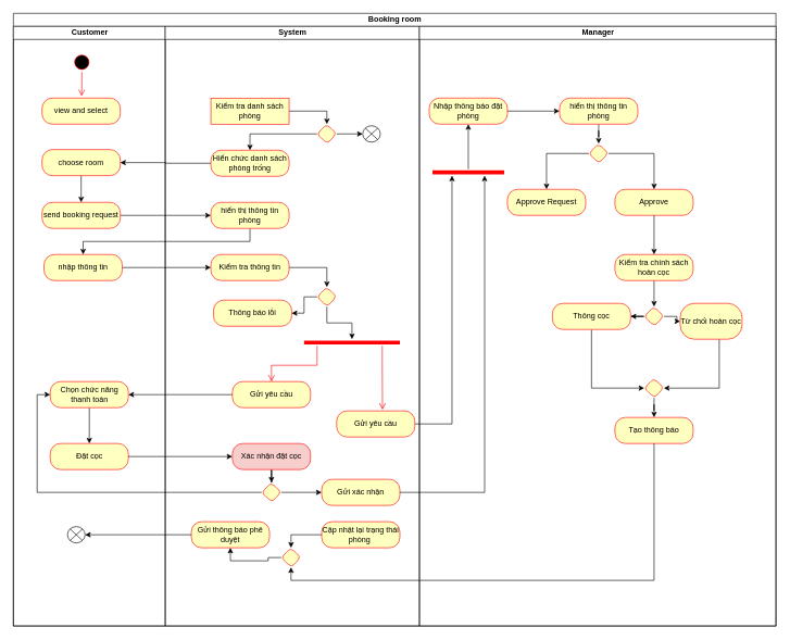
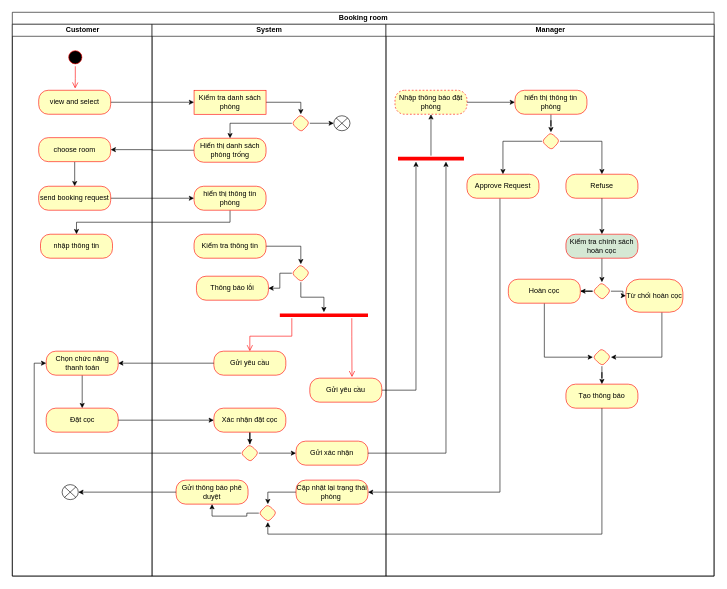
+ <mxCell id="3" style="edgeStyle=orthogonalEdgeStyle;rounded=0;orthogonalLoop=1;jettySize=auto;html=1;exitX=1;exitY=0.5;exitDx=0;exitDy=0;entryX=0;entryY=0.5;entryDx=0;entryDy=0;" parent="2" source="12" target="23" edge="1"><mxGeometry relative="1" as="geometry" /></mxCell>
- <mxCell id="61" value="Nhập thông báo đặt phòng" style="rounded=1;whiteSpace=wrap;html=1;arcSize=40;fontColor=#000000;fillColor=#ffffc0;strokeColor=#ff0000;" vertex="1" parent="57"><mxGeometry x="15.0" y="110" width="120" height="40" as="geometry" /></mxCell>
+ <mxCell id="61" value="Nhập thông báo đặt phòng" style="rounded=1;whiteSpace=wrap;html=1;arcSize=40;fontColor=#000000;fillColor=#ffffc0;strokeColor=#ff0000;dashed=1;" vertex="1" parent="57"><mxGeometry x="15.0" y="110" width="120" height="40" as="geometry" /></mxCell>
- <mxCell id="25" value="Hiển chức danh sách phòng trống" style="rounded=1;whiteSpace=wrap;html=1;arcSize=40;fontColor=#000000;fillColor=#ffffc0;strokeColor=#ff0000;" parent="21" vertex="1"><mxGeometry x="70.0" y="190" width="120" height="40" as="geometry" /></mxCell>
+ <mxCell id="25" value="Hiển thị danh sách phòng trống" style="rounded=1;whiteSpace=wrap;html=1;arcSize=40;fontColor=#000000;fillColor=#ffffc0;strokeColor=#ff0000;" parent="21" vertex="1"><mxGeometry x="70.0" y="190" width="120" height="40" as="geometry" /></mxCell>
- <mxCell id="68" value="Approve" style="rounded=1;whiteSpace=wrap;html=1;arcSize=40;fontColor=#000000;fillColor=#ffffc0;strokeColor=#ff0000;" vertex="1" parent="57"><mxGeometry x="300.0" y="250" width="120" height="40" as="geometry" /></mxCell>
+ <mxCell id="68" value="Refuse" style="rounded=1;whiteSpace=wrap;html=1;arcSize=40;fontColor=#000000;fillColor=#ffffc0;strokeColor=#ff0000;" vertex="1" parent="57"><mxGeometry x="300.0" y="250" width="120" height="40" as="geometry" /></mxCell>
- <mxCell id="7" style="edgeStyle=orthogonalEdgeStyle;rounded=0;orthogonalLoop=1;jettySize=auto;html=1;" edge="1" parent="2" source="16" target="31"><mxGeometry relative="1" as="geometry" /></mxCell>
- <mxCell id="71" value="Kiểm tra chính sách hoàn cọc" style="rounded=1;whiteSpace=wrap;html=1;arcSize=40;fontColor=#000000;fillColor=#ffffc0;strokeColor=#ff0000;" vertex="1" parent="57"><mxGeometry x="300.0" y="350" width="120" height="40" as="geometry" /></mxCell>
+ <mxCell id="71" value="Kiểm tra chính sách hoàn cọc" style="rounded=1;whiteSpace=wrap;html=1;arcSize=40;fontColor=#000000;fillColor=#d5e8d4;strokeColor=#ff0000;" vertex="1" parent="57"><mxGeometry x="300.0" y="350" width="120" height="40" as="geometry" /></mxCell>
- <mxCell id="75" value="Thông cọc" style="rounded=1;whiteSpace=wrap;html=1;arcSize=40;fontColor=#000000;fillColor=#ffffc0;strokeColor=#ff0000;" vertex="1" parent="57"><mxGeometry x="204.0" y="425" width="120" height="40" as="geometry" /></mxCell>
+ <mxCell id="75" value="Hoàn cọc" style="rounded=1;whiteSpace=wrap;html=1;arcSize=40;fontColor=#000000;fillColor=#ffffc0;strokeColor=#ff0000;" vertex="1" parent="57"><mxGeometry x="204.0" y="425" width="120" height="40" as="geometry" /></mxCell>
- <mxCell id="42" value="Xác nhận đặt cọc" style="rounded=1;whiteSpace=wrap;html=1;arcSize=40;fontColor=#000000;fillColor=#f8cecc;strokeColor=#ff0000;" vertex="1" parent="21"><mxGeometry x="103" y="640" width="120" height="40" as="geometry" /></mxCell>
+ <mxCell id="42" value="Xác nhận đặt cọc" style="rounded=1;whiteSpace=wrap;html=1;arcSize=40;fontColor=#000000;fillColor=#ffffc0;strokeColor=#ff0000;" vertex="1" parent="21"><mxGeometry x="103" y="640" width="120" height="40" as="geometry" /></mxCell>
+ <mxCell id="55" value="" style="edgeStyle=orthogonalEdgeStyle;rounded=0;orthogonalLoop=1;jettySize=auto;html=1;" edge="1" parent="2" source="67" target="47"><mxGeometry relative="1" as="geometry"><Array as="points"><mxPoint x="813" y="800" /></Array></mxGeometry></mxCell>
